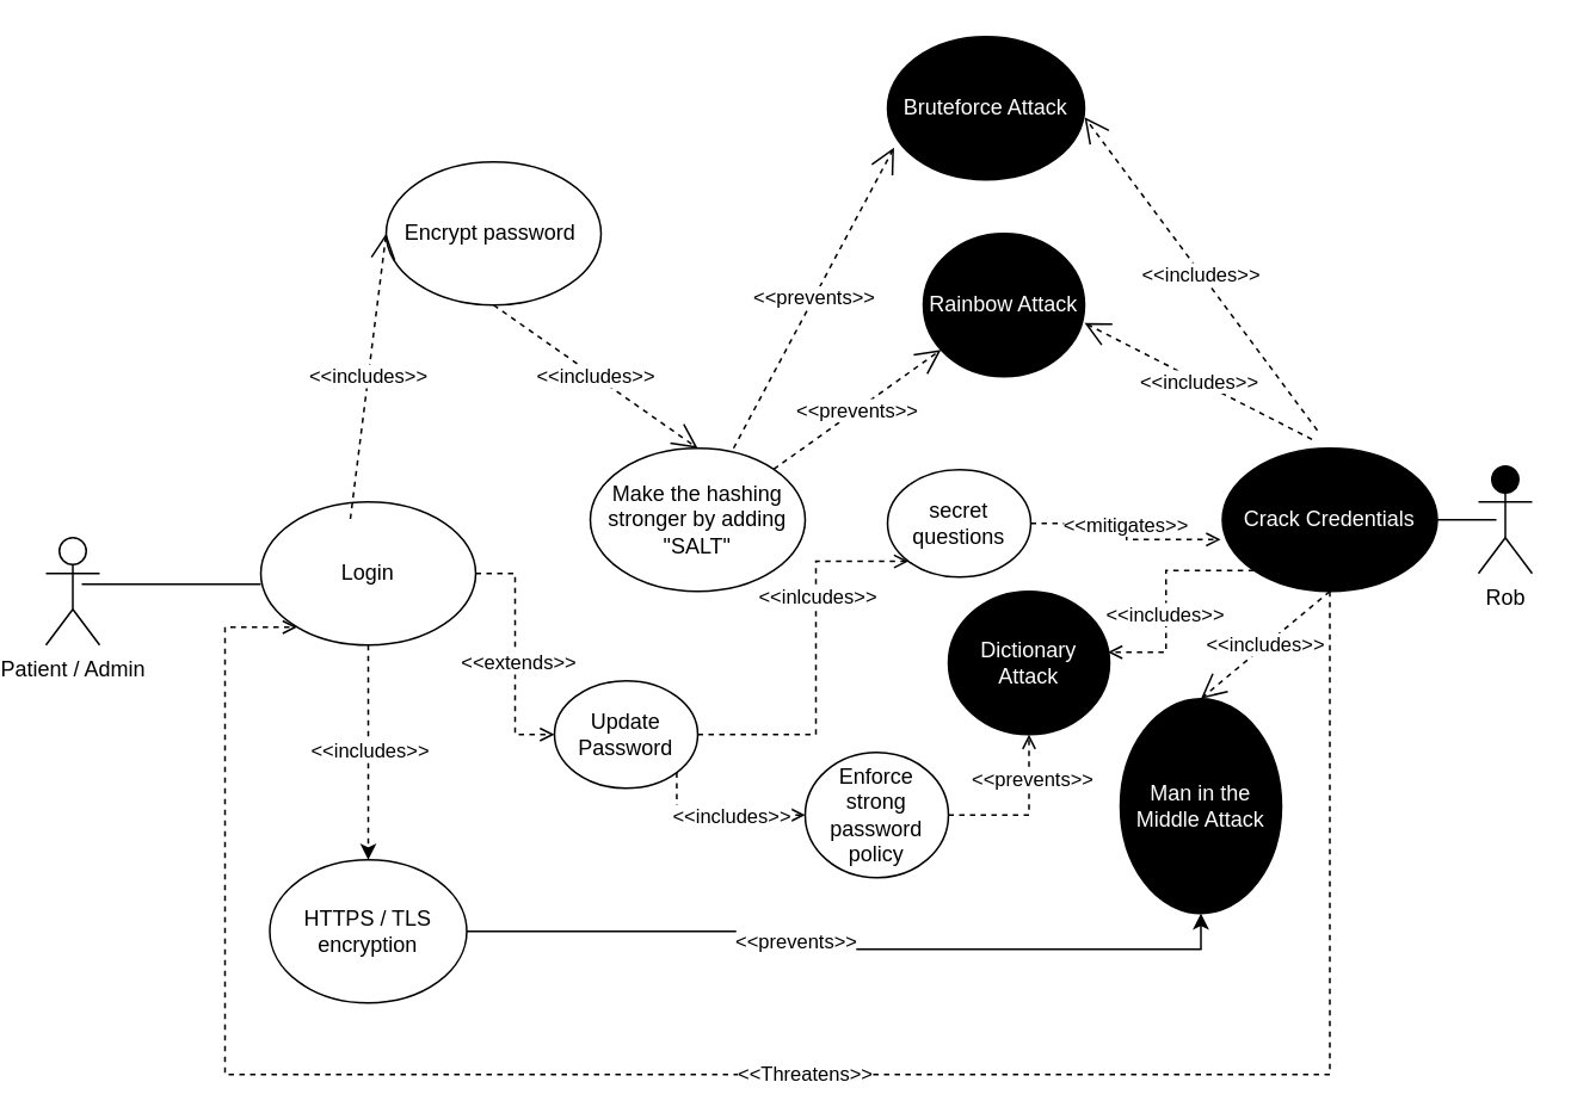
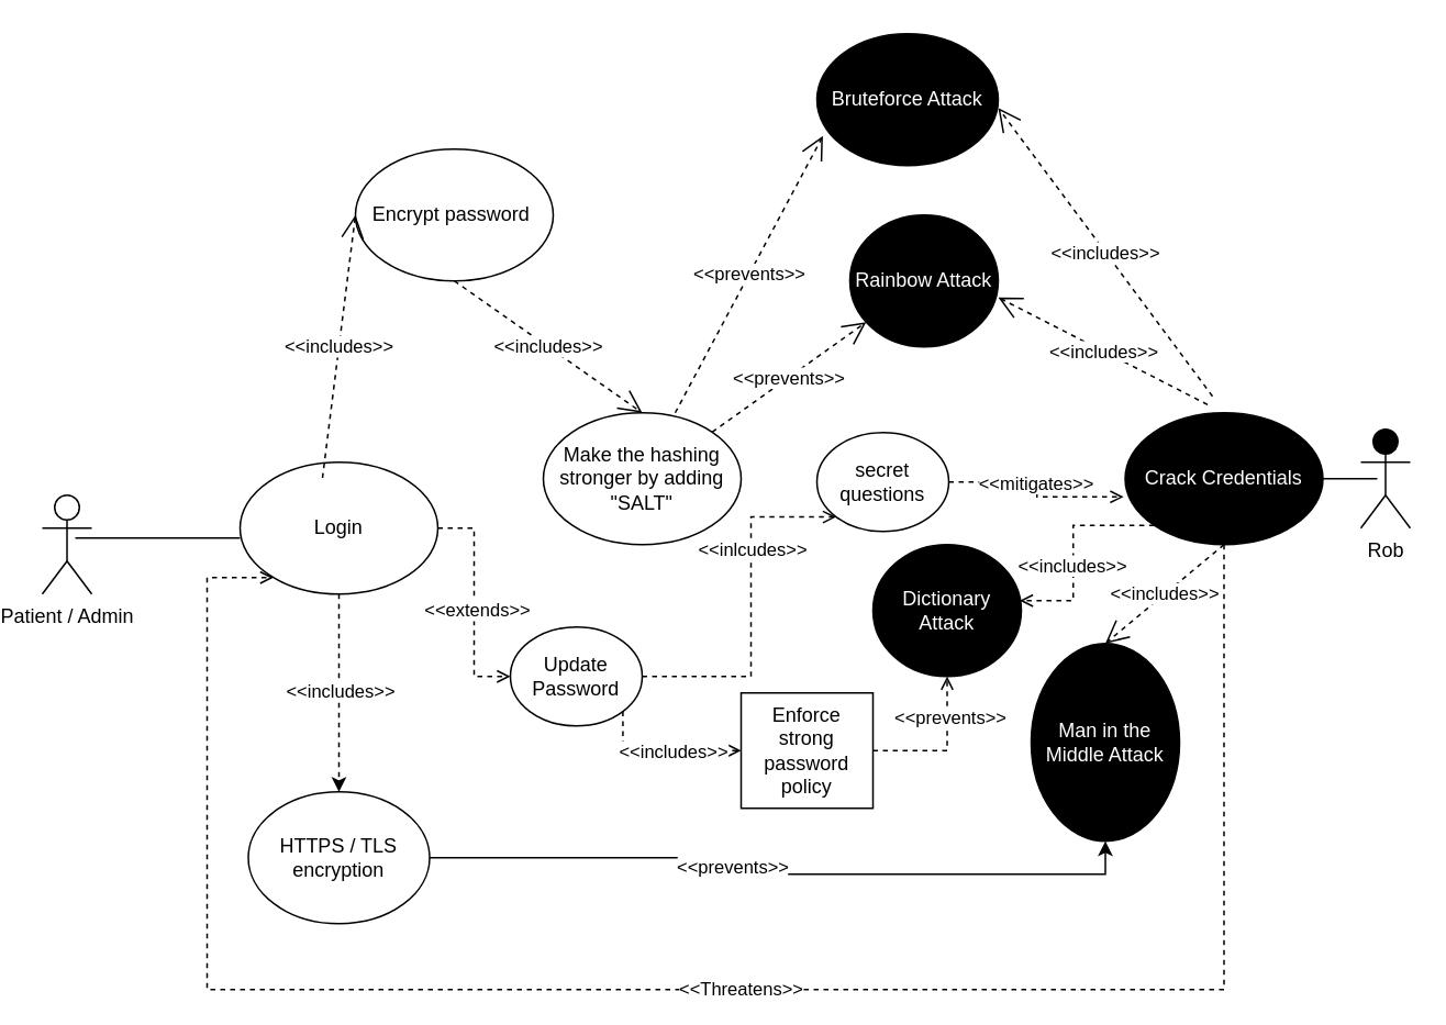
- <mxCell id="39" value="Enforce strong password policy" style="ellipse;whiteSpace=wrap;html=1;" vertex="1" parent="1"><mxGeometry x="444" y="420" width="80" height="70" as="geometry" /></mxCell>
+ <mxCell id="39" value="Enforce strong password policy" style="whiteSpace=wrap;html=1;rounded=0;" vertex="1" parent="1"><mxGeometry x="444" y="420" width="80" height="70" as="geometry" /></mxCell>
